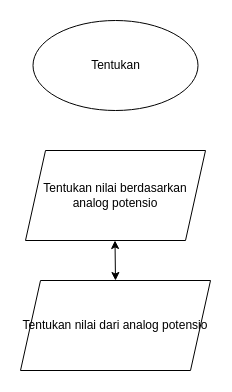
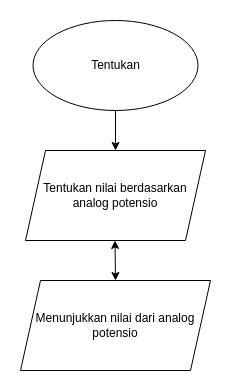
+ <mxCell id="2" value="" style="edgeStyle=orthogonalEdgeStyle;rounded=0;orthogonalLoop=1;jettySize=auto;html=1;" parent="1" source="3" target="6" edge="1"><mxGeometry relative="1" as="geometry" /></mxCell>
- <mxCell id="4" value="Tentukan nilai dari analog potensio" style="shape=parallelogram;perimeter=parallelogramPerimeter;whiteSpace=wrap;html=1;fixedSize=1;" parent="1" vertex="1"><mxGeometry x="20" y="280" width="190" height="90" as="geometry" /></mxCell>
+ <mxCell id="4" value="Menunjukkan nilai dari analog potensio" style="shape=parallelogram;perimeter=parallelogramPerimeter;whiteSpace=wrap;html=1;fixedSize=1;" parent="1" vertex="1"><mxGeometry x="20" y="280" width="190" height="90" as="geometry" /></mxCell>
